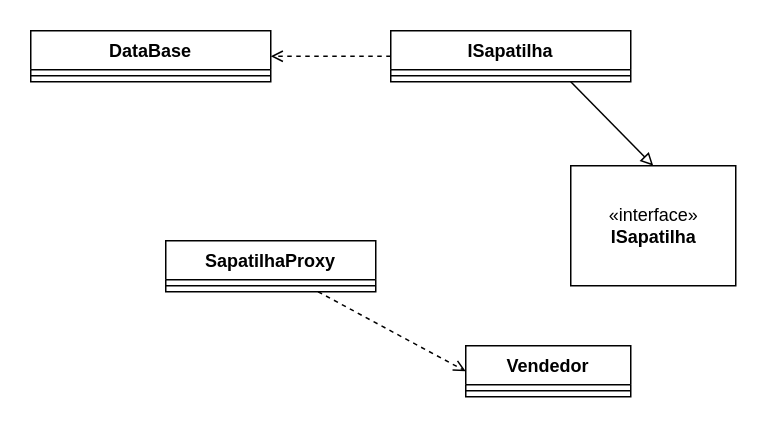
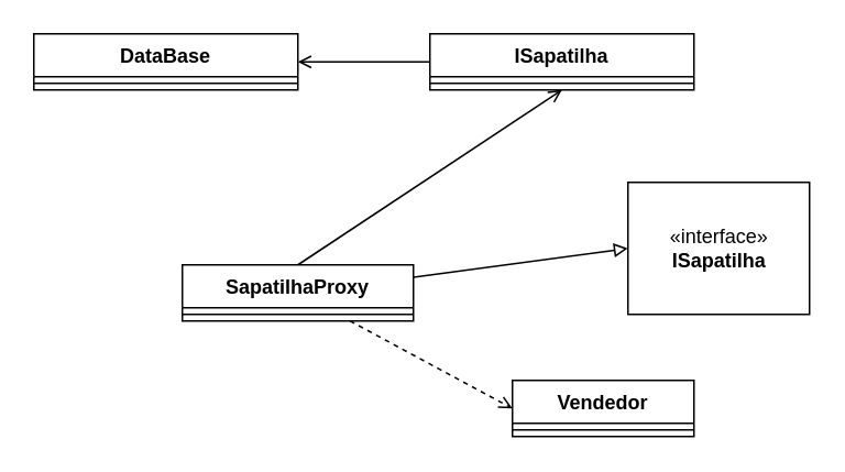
- <mxCell id="3" style="edgeStyle=none;rounded=0;orthogonalLoop=1;jettySize=auto;html=1;exitX=0;exitY=0.5;exitDx=0;exitDy=0;dashed=1;endArrow=open;endFill=0;" edge="1" parent="1" source="4" target="6"><mxGeometry relative="1" as="geometry" /></mxCell>
+ <mxCell id="3" style="edgeStyle=none;rounded=0;orthogonalLoop=1;jettySize=auto;html=1;exitX=0;exitY=0.5;exitDx=0;exitDy=0;dashed=0;endArrow=open;endFill=0;" edge="1" parent="1" source="4" target="6"><mxGeometry relative="1" as="geometry" /></mxCell>
- <mxCell id="2" style="edgeStyle=none;rounded=0;orthogonalLoop=1;jettySize=auto;html=1;exitX=0.75;exitY=1;exitDx=0;exitDy=0;entryX=0.5;entryY=0;entryDx=0;entryDy=0;endArrow=block;endFill=0;" edge="1" parent="1" source="4" target="15"><mxGeometry relative="1" as="geometry" /></mxCell>
+ <mxCell id="10" style="rounded=0;orthogonalLoop=1;jettySize=auto;html=1;exitX=0.5;exitY=0;exitDx=0;exitDy=0;entryX=0.5;entryY=1;entryDx=0;entryDy=0;endArrow=open;endFill=0;" edge="1" parent="1" source="13" target="4"><mxGeometry relative="1" as="geometry" /></mxCell>
+ <mxCell id="11" style="edgeStyle=none;rounded=0;orthogonalLoop=1;jettySize=auto;html=1;entryX=0;entryY=0.5;entryDx=0;entryDy=0;endArrow=block;endFill=0;" edge="1" parent="1" source="13" target="15"><mxGeometry relative="1" as="geometry" /></mxCell>
